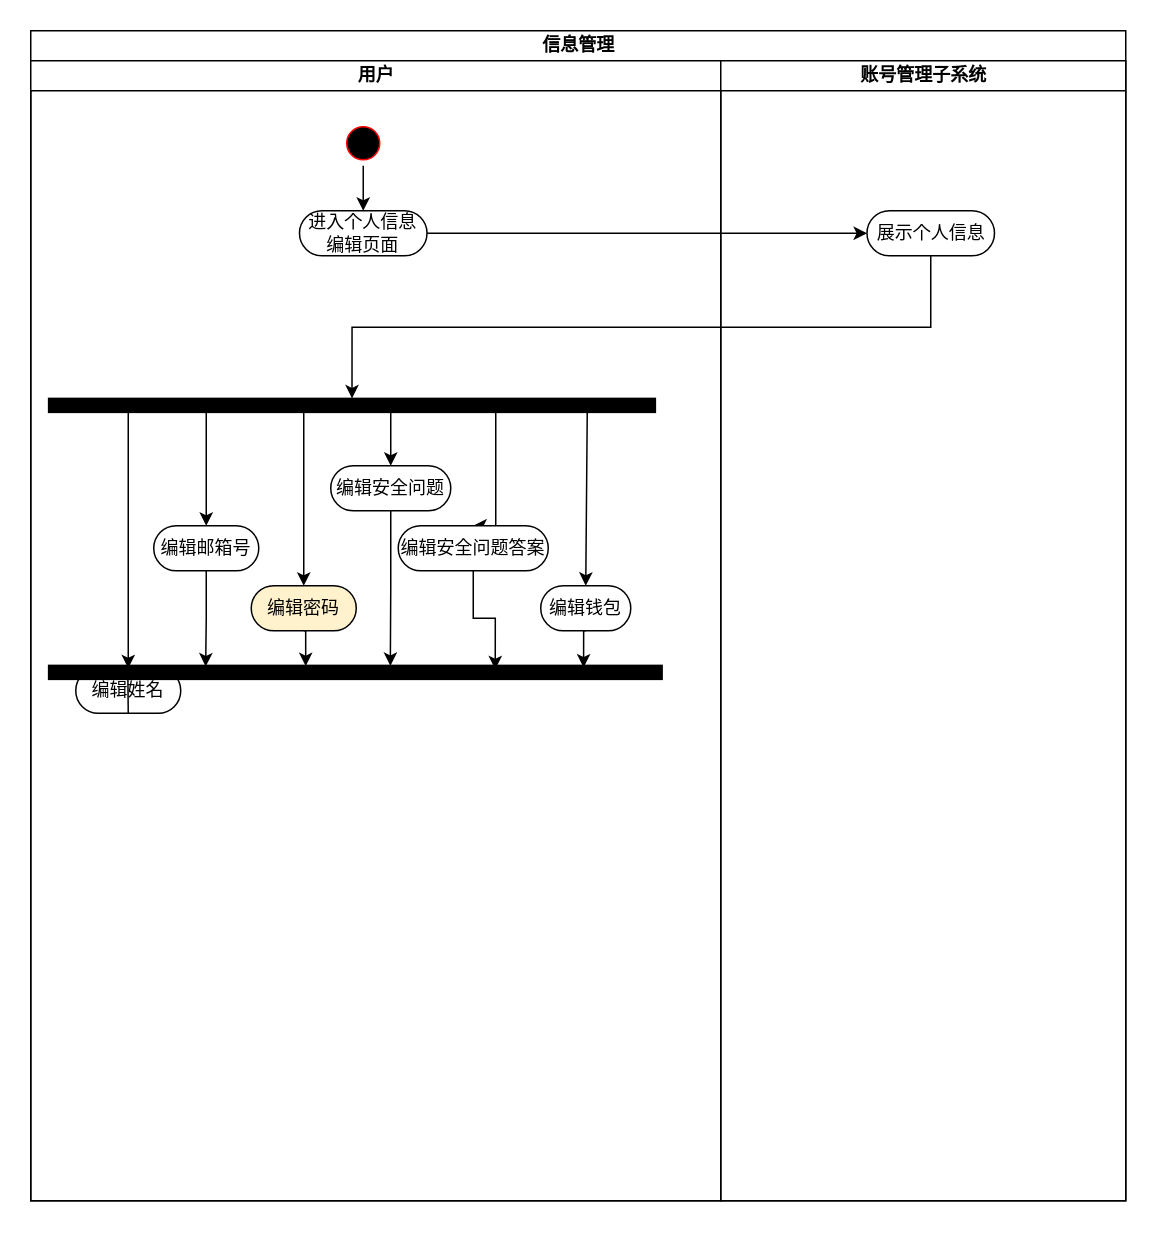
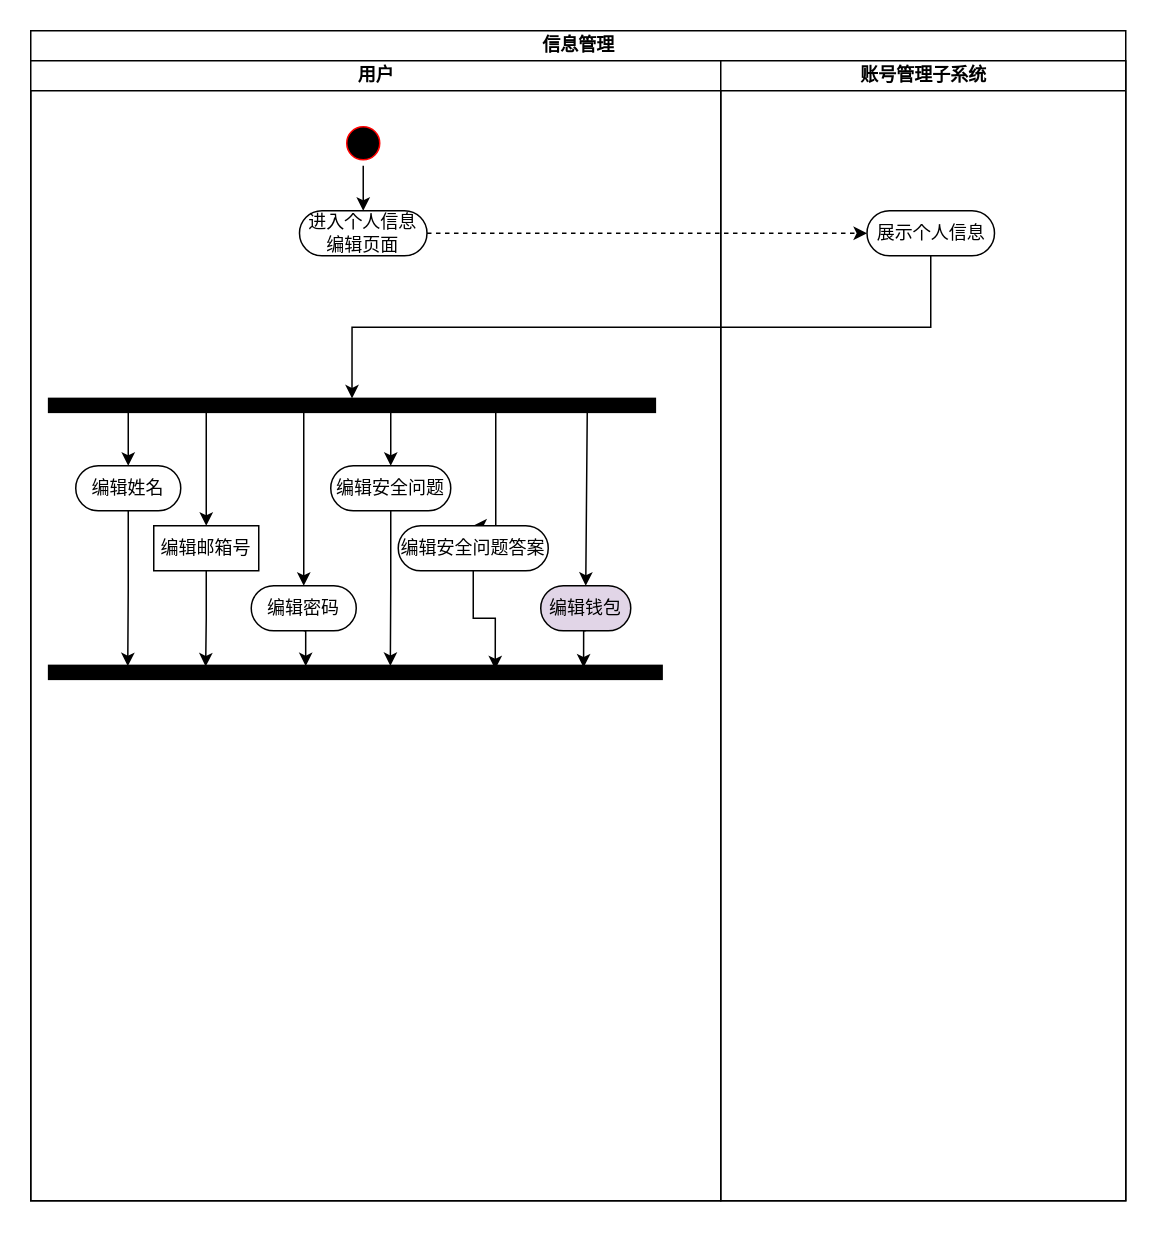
- <mxCell id="29" style="edgeStyle=orthogonalEdgeStyle;rounded=0;orthogonalLoop=1;jettySize=auto;html=1;" edge="1" parent="2" source="6" target="28"><mxGeometry relative="1" as="geometry" /></mxCell>
+ <mxCell id="29" style="edgeStyle=orthogonalEdgeStyle;rounded=0;orthogonalLoop=1;jettySize=auto;html=1;dashed=1;" edge="1" parent="2" source="6" target="28"><mxGeometry relative="1" as="geometry" /></mxCell>
- <mxCell id="15" value="编辑邮箱号" style="rounded=1;whiteSpace=wrap;html=1;shadow=0;comic=0;labelBackgroundColor=none;strokeWidth=1;fontFamily=Verdana;fontSize=12;align=center;arcSize=50;" vertex="1" parent="3"><mxGeometry x="82.0" y="310" width="70" height="30" as="geometry" /></mxCell>
+ <mxCell id="15" value="编辑邮箱号" style="whiteSpace=wrap;html=1;shadow=0;comic=0;labelBackgroundColor=none;strokeWidth=1;fontFamily=Verdana;fontSize=12;align=center;arcSize=50;rounded=0;" vertex="1" parent="3"><mxGeometry x="82.0" y="310" width="70" height="30" as="geometry" /></mxCell>
- <mxCell id="16" value="编辑密码" style="rounded=1;whiteSpace=wrap;html=1;shadow=0;comic=0;labelBackgroundColor=none;strokeWidth=1;fontFamily=Verdana;fontSize=12;align=center;arcSize=50;fillColor=#fff2cc;" vertex="1" parent="3"><mxGeometry x="147" y="350" width="70" height="30" as="geometry" /></mxCell>
+ <mxCell id="16" value="编辑密码" style="rounded=1;whiteSpace=wrap;html=1;shadow=0;comic=0;labelBackgroundColor=none;strokeWidth=1;fontFamily=Verdana;fontSize=12;align=center;arcSize=50;" vertex="1" parent="3"><mxGeometry x="147" y="350" width="70" height="30" as="geometry" /></mxCell>
- <mxCell id="20" value="编辑钱包" style="rounded=1;whiteSpace=wrap;html=1;shadow=0;comic=0;labelBackgroundColor=none;strokeWidth=1;fontFamily=Verdana;fontSize=12;align=center;arcSize=50;" vertex="1" parent="3"><mxGeometry x="340" y="350" width="60" height="30" as="geometry" /></mxCell>
+ <mxCell id="20" value="编辑钱包" style="rounded=1;whiteSpace=wrap;html=1;shadow=0;comic=0;labelBackgroundColor=none;strokeWidth=1;fontFamily=Verdana;fontSize=12;align=center;arcSize=50;fillColor=#e1d5e7;" vertex="1" parent="3"><mxGeometry x="340" y="350" width="60" height="30" as="geometry" /></mxCell>
- <mxCell id="14" value="编辑姓名" style="rounded=1;whiteSpace=wrap;html=1;shadow=0;comic=0;labelBackgroundColor=none;strokeWidth=1;fontFamily=Verdana;fontSize=12;align=center;arcSize=50;" vertex="1" parent="3"><mxGeometry x="30" y="405" width="70" height="30" as="geometry" /></mxCell>
+ <mxCell id="14" value="编辑姓名" style="rounded=1;whiteSpace=wrap;html=1;shadow=0;comic=0;labelBackgroundColor=none;strokeWidth=1;fontFamily=Verdana;fontSize=12;align=center;arcSize=50;" vertex="1" parent="3"><mxGeometry x="30" y="270" width="70" height="30" as="geometry" /></mxCell>
